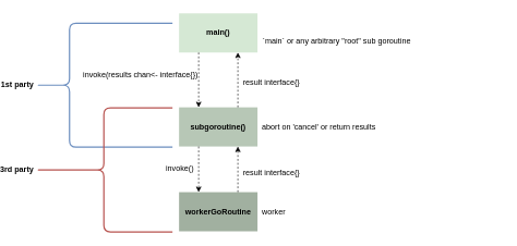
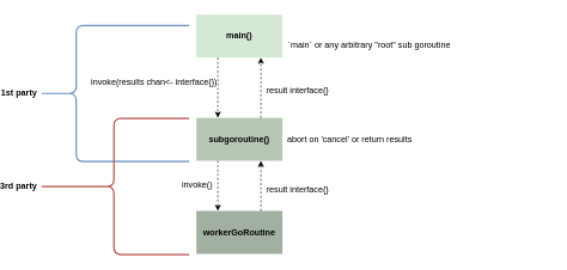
- <mxCell id="7" value="worker" style="text;html=1;strokeColor=none;fillColor=none;align=left;verticalAlign=middle;whiteSpace=wrap;rounded=0;" vertex="1" parent="1"><mxGeometry x="365" y="309" width="370" height="30" as="geometry" /></mxCell>
